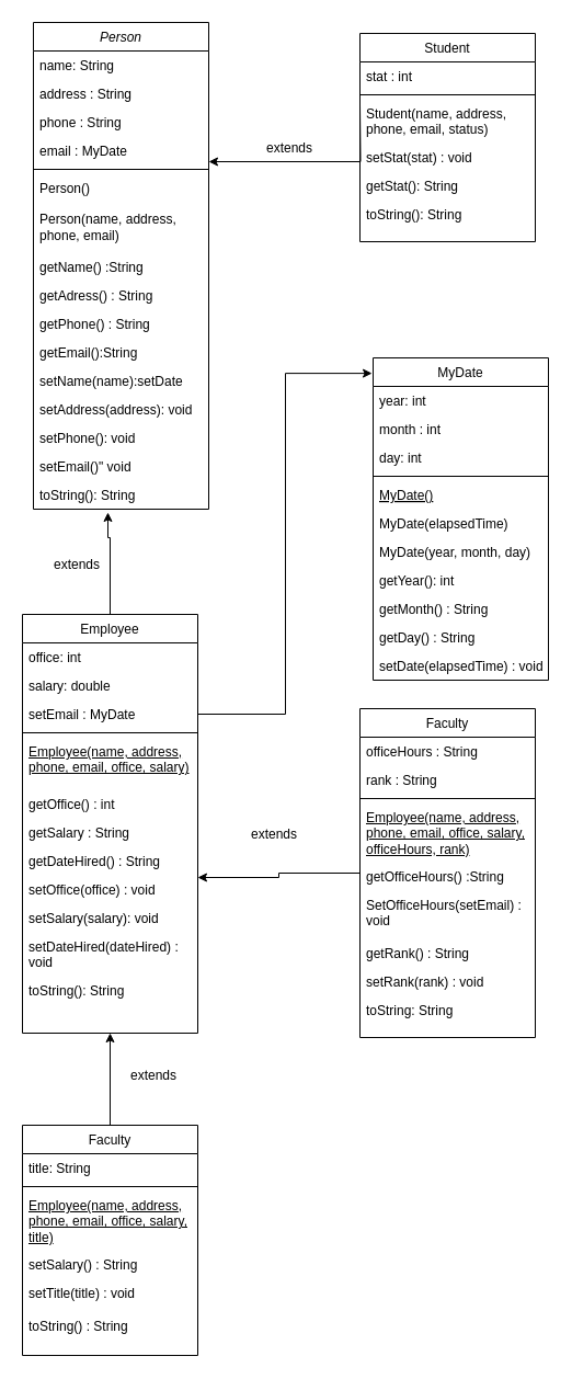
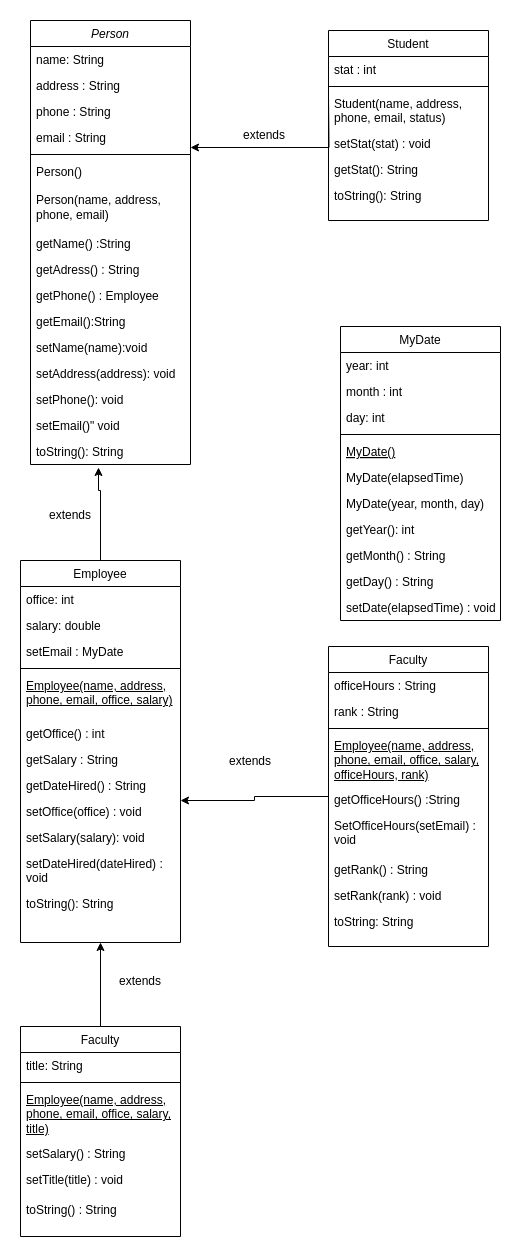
- <mxCell id="6" value="email : MyDate" style="text;align=left;verticalAlign=top;spacingLeft=4;spacingRight=4;overflow=hidden;rotatable=0;points=[[0,0.5],[1,0.5]];portConstraint=eastwest;rounded=0;shadow=0;html=0;" vertex="1" parent="2"><mxGeometry y="104" width="160" height="26" as="geometry" /></mxCell>
+ <mxCell id="6" value="email : String" style="text;align=left;verticalAlign=top;spacingLeft=4;spacingRight=4;overflow=hidden;rotatable=0;points=[[0,0.5],[1,0.5]];portConstraint=eastwest;rounded=0;shadow=0;html=0;" vertex="1" parent="2"><mxGeometry y="104" width="160" height="26" as="geometry" /></mxCell>
- <mxCell id="12" value="getPhone() : String" style="text;align=left;verticalAlign=top;spacingLeft=4;spacingRight=4;overflow=hidden;rotatable=0;points=[[0,0.5],[1,0.5]];portConstraint=eastwest;" vertex="1" parent="2"><mxGeometry y="262" width="160" height="26" as="geometry" /></mxCell>
+ <mxCell id="12" value="getPhone() : Employee" style="text;align=left;verticalAlign=top;spacingLeft=4;spacingRight=4;overflow=hidden;rotatable=0;points=[[0,0.5],[1,0.5]];portConstraint=eastwest;" vertex="1" parent="2"><mxGeometry y="262" width="160" height="26" as="geometry" /></mxCell>
- <mxCell id="14" value="setName(name):setDate" style="text;align=left;verticalAlign=top;spacingLeft=4;spacingRight=4;overflow=hidden;rotatable=0;points=[[0,0.5],[1,0.5]];portConstraint=eastwest;" vertex="1" parent="2"><mxGeometry y="314" width="160" height="26" as="geometry" /></mxCell>
+ <mxCell id="14" value="setName(name):void" style="text;align=left;verticalAlign=top;spacingLeft=4;spacingRight=4;overflow=hidden;rotatable=0;points=[[0,0.5],[1,0.5]];portConstraint=eastwest;" vertex="1" parent="2"><mxGeometry y="314" width="160" height="26" as="geometry" /></mxCell>
- <mxCell id="55" style="edgeStyle=orthogonalEdgeStyle;rounded=0;orthogonalLoop=1;jettySize=auto;html=1;exitX=1;exitY=0.5;exitDx=0;exitDy=0;entryX=-0.006;entryY=0.048;entryDx=0;entryDy=0;entryPerimeter=0;" edge="1" parent="1" source="23" target="43"><mxGeometry relative="1" as="geometry" /></mxCell>
